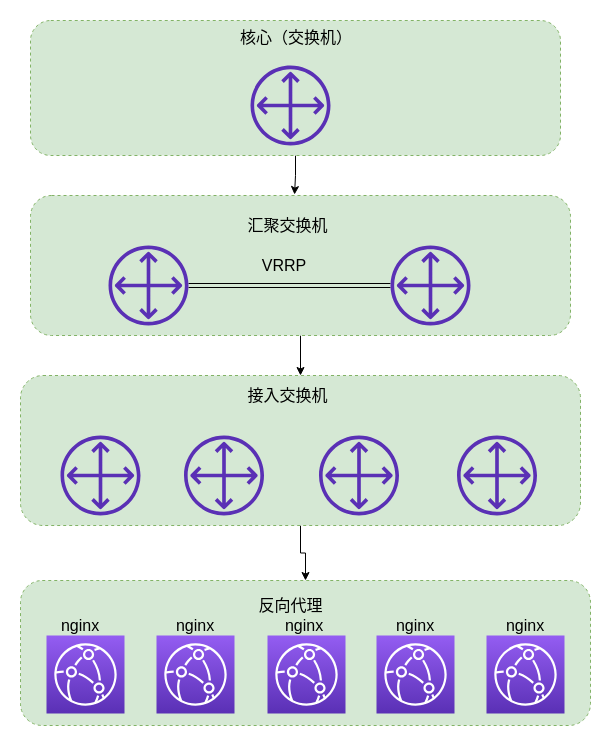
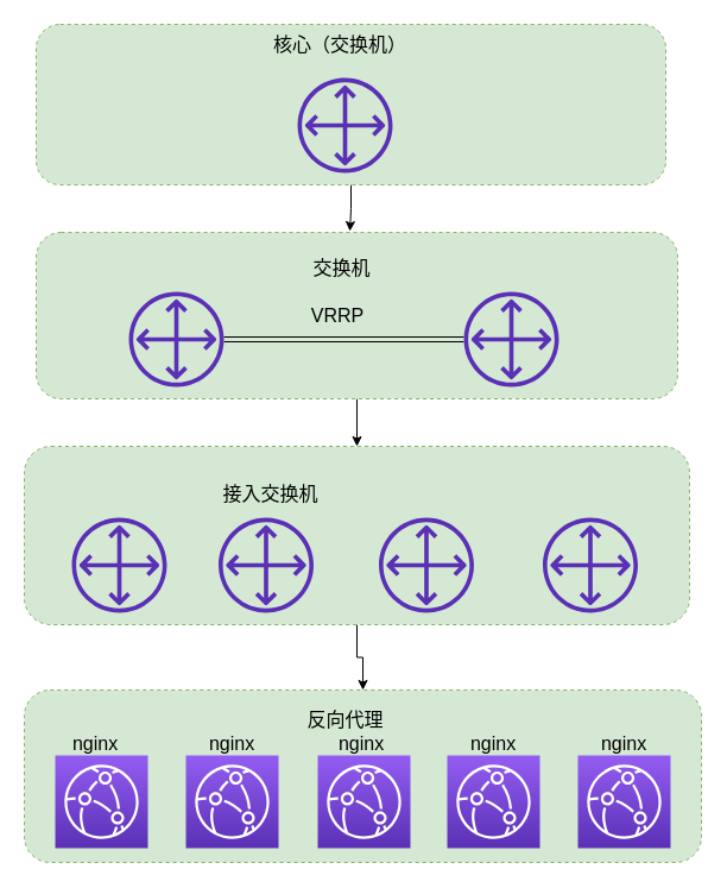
- <mxCell id="10" value="核心（交换机）" style="text;html=1;strokeColor=none;fillColor=none;align=center;verticalAlign=middle;whiteSpace=wrap;rounded=0;dashed=1;fontSize=16;" vertex="1" parent="1"><mxGeometry x="230" y="27" width="132" height="20" as="geometry" /></mxCell>
+ <mxCell id="10" value="核心（交换机）" style="text;html=1;strokeColor=none;fillColor=none;align=center;verticalAlign=middle;whiteSpace=wrap;rounded=0;dashed=1;fontSize=16;" vertex="1" parent="1"><mxGeometry x="220" y="27" width="132" height="20" as="geometry" /></mxCell>
- <mxCell id="11" value="汇聚交换机" style="text;html=1;strokeColor=none;fillColor=none;align=center;verticalAlign=middle;whiteSpace=wrap;rounded=0;dashed=1;fontSize=16;" vertex="1" parent="1"><mxGeometry x="235" y="215" width="105" height="20" as="geometry" /></mxCell>
+ <mxCell id="11" value="交换机" style="text;html=1;strokeColor=none;fillColor=none;align=center;verticalAlign=middle;whiteSpace=wrap;rounded=0;dashed=1;fontSize=16;" vertex="1" parent="1"><mxGeometry x="235" y="215" width="105" height="20" as="geometry" /></mxCell>
- <mxCell id="19" value="接入交换机" style="text;html=1;strokeColor=none;fillColor=none;align=center;verticalAlign=middle;whiteSpace=wrap;rounded=0;dashed=1;fontSize=16;" vertex="1" parent="1"><mxGeometry x="235" y="385" width="105" height="20" as="geometry" /></mxCell>
+ <mxCell id="19" value="接入交换机" style="text;html=1;strokeColor=none;fillColor=none;align=center;verticalAlign=middle;whiteSpace=wrap;rounded=0;dashed=1;fontSize=16;" vertex="1" parent="1"><mxGeometry x="175" y="405" width="105" height="20" as="geometry" /></mxCell>
